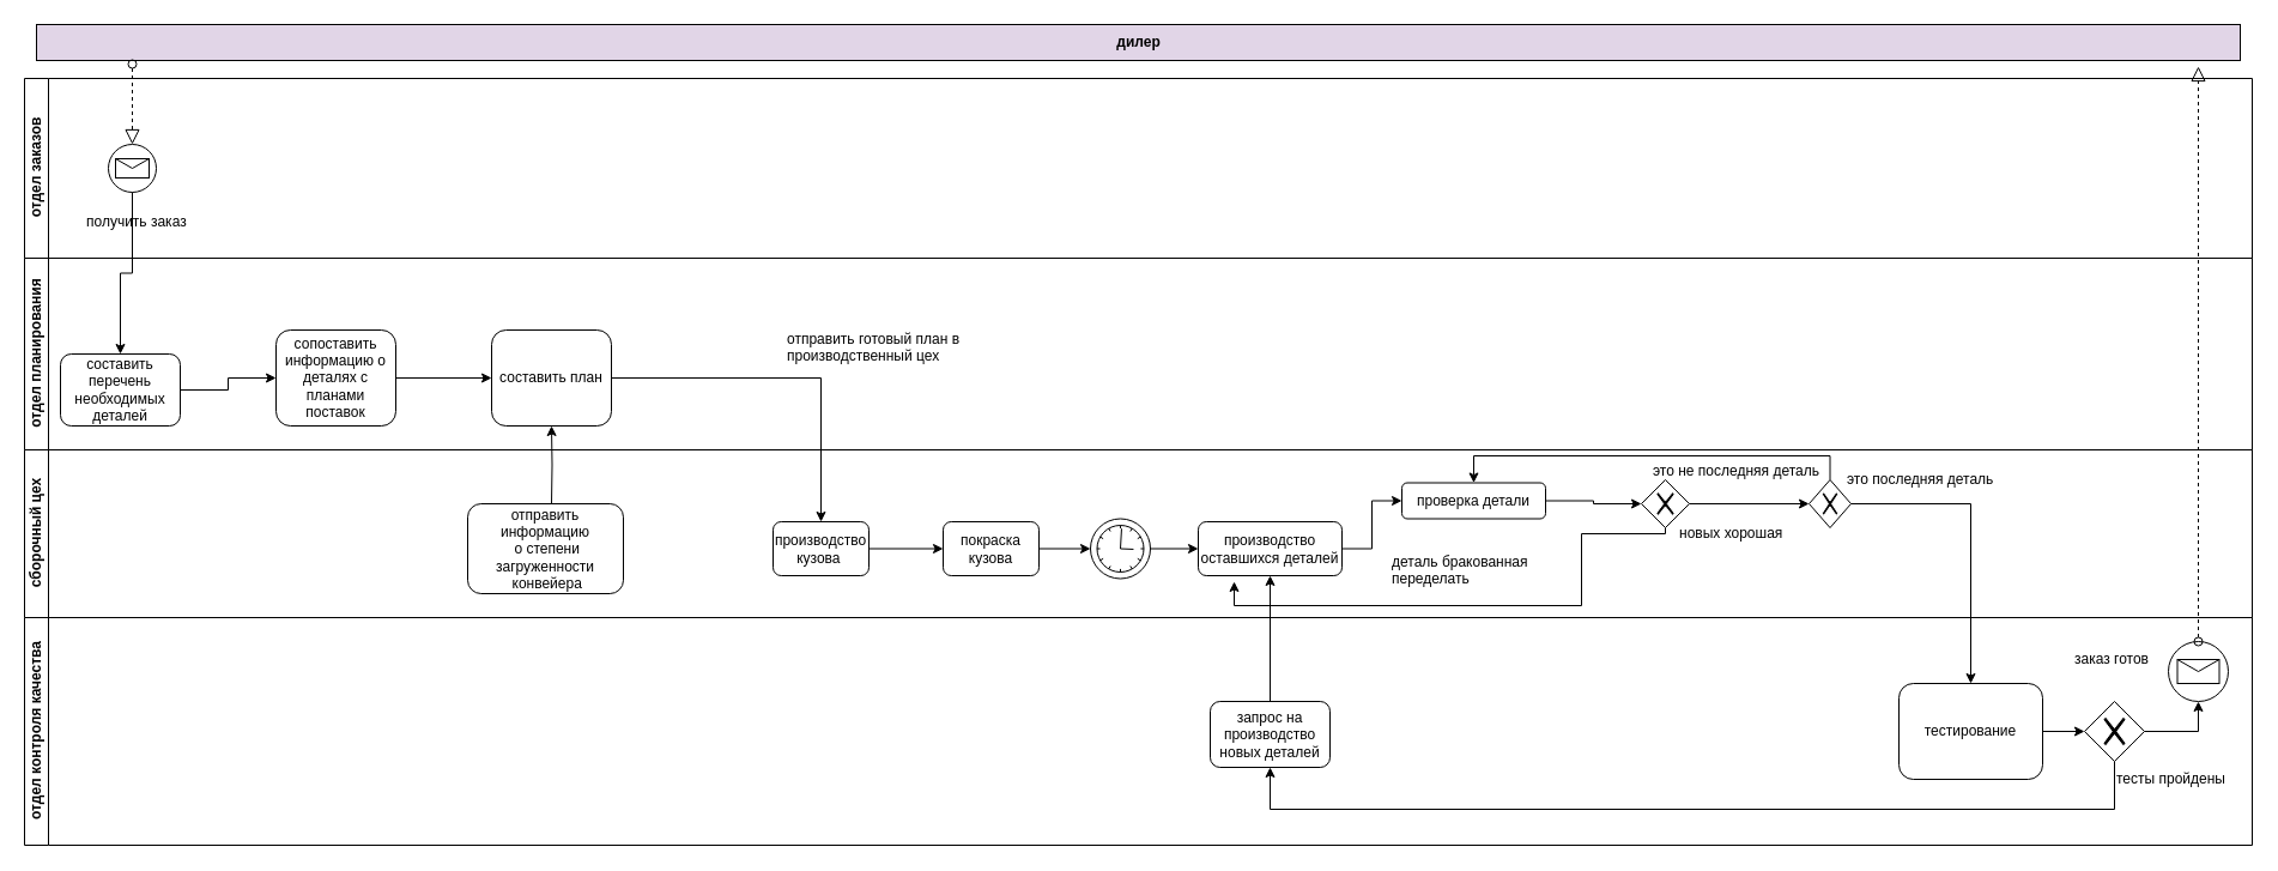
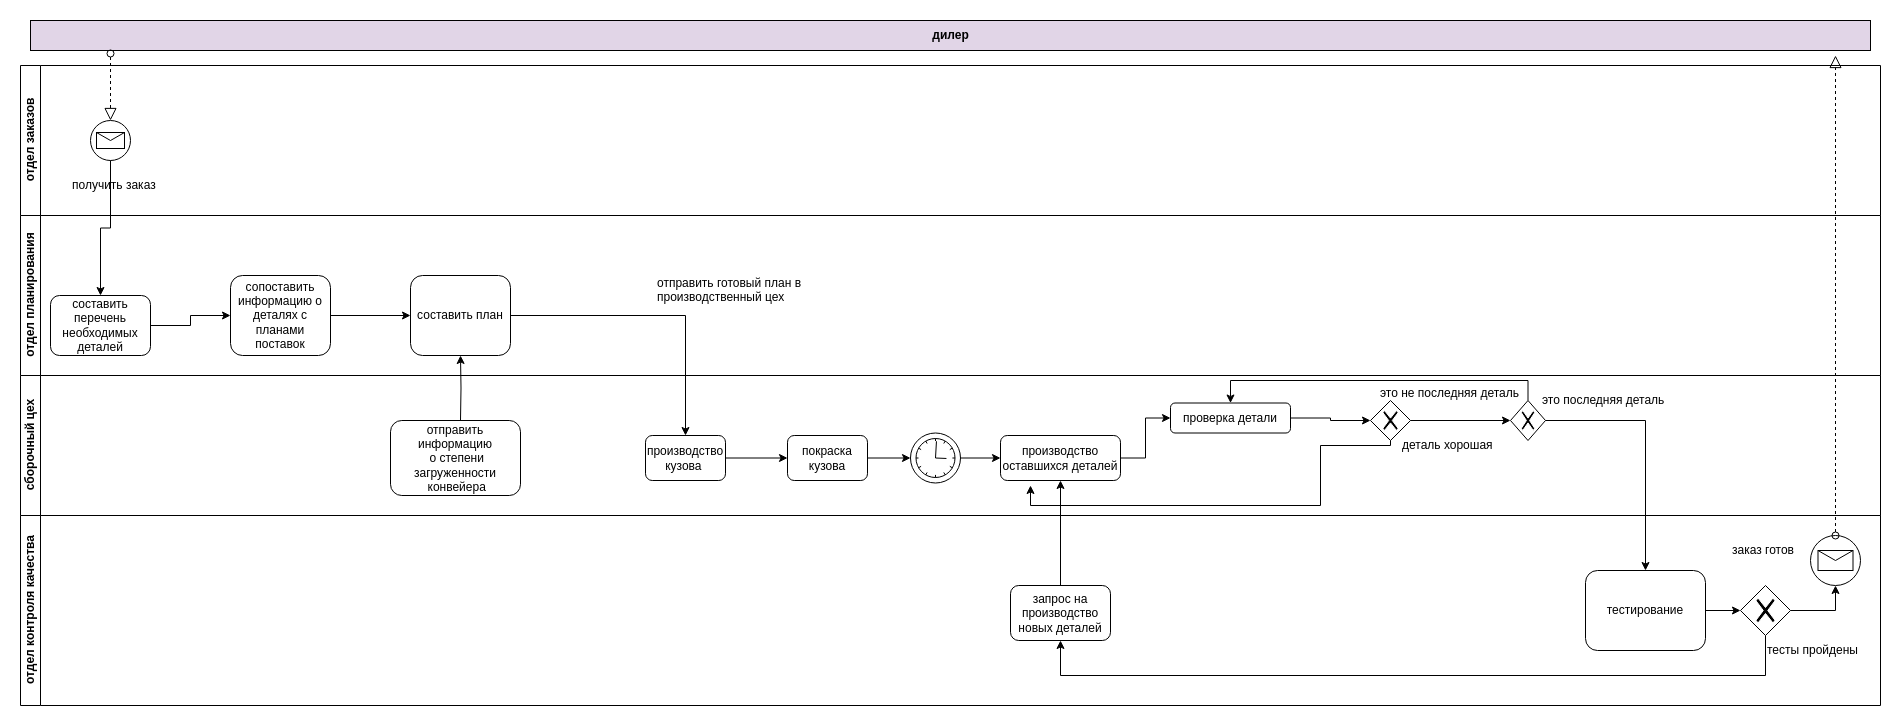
- <mxCell id="41" value="новых хорошая" style="text;html=1;resizable=0;points=[];autosize=1;align=left;verticalAlign=top;spacingTop=-4;" parent="25" vertex="1"><mxGeometry x="1380" y="60" width="110" height="20" as="geometry" /></mxCell>
+ <mxCell id="41" value="деталь хорошая" style="text;html=1;resizable=0;points=[];autosize=1;align=left;verticalAlign=top;spacingTop=-4;" parent="25" vertex="1"><mxGeometry x="1380" y="60" width="110" height="20" as="geometry" /></mxCell>
- <mxCell id="37" value="деталь бракованная&lt;br&gt;переделать&lt;br&gt;" style="text;html=1;resizable=0;points=[];autosize=1;align=left;verticalAlign=top;spacingTop=-4;" parent="25" vertex="1"><mxGeometry x="1140" y="84" width="130" height="30" as="geometry" /></mxCell>
